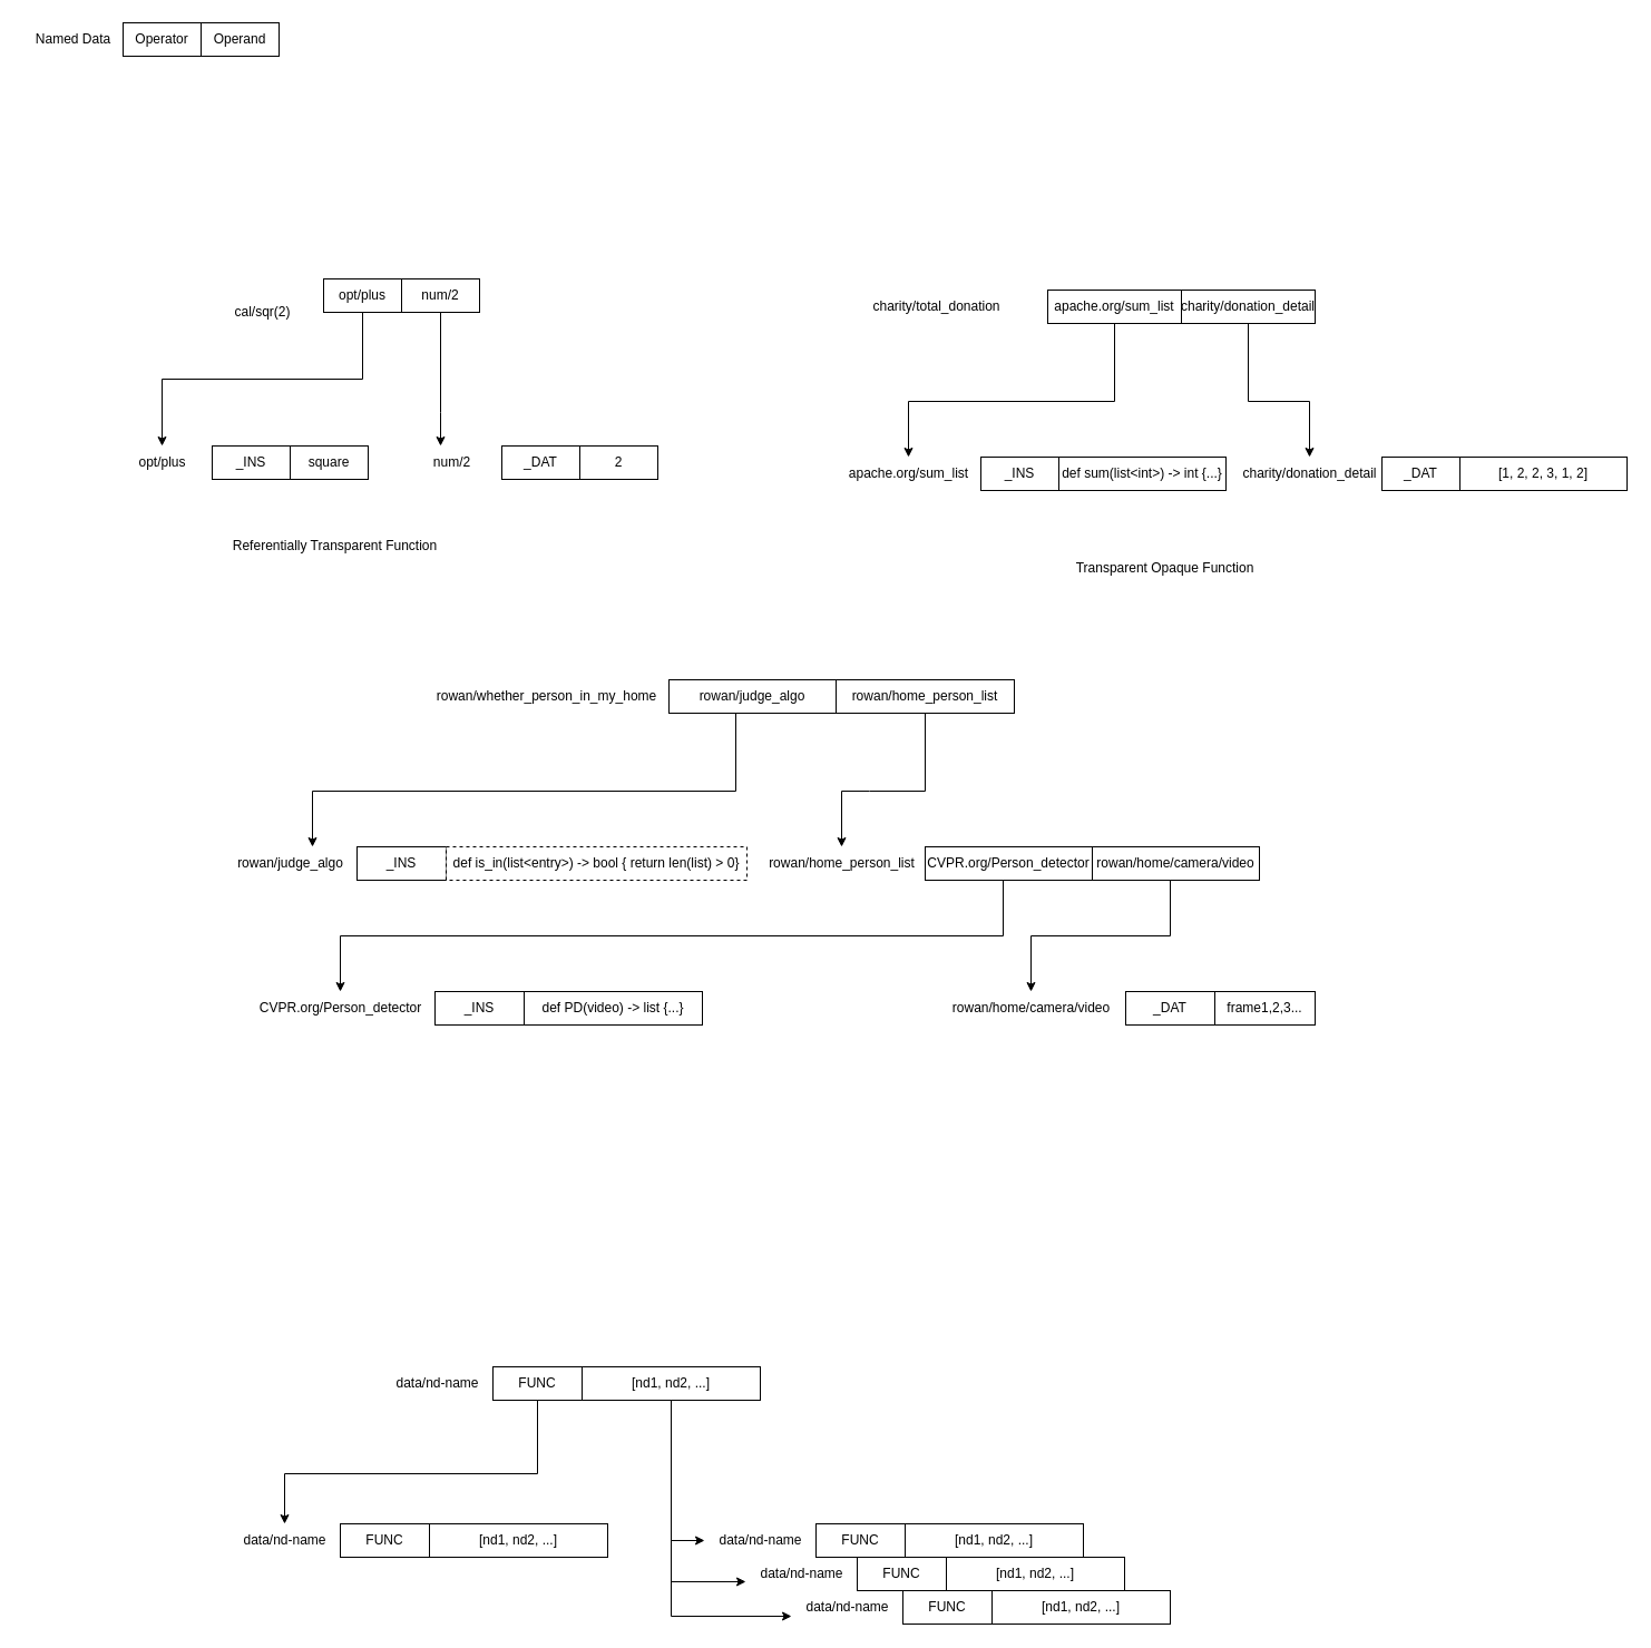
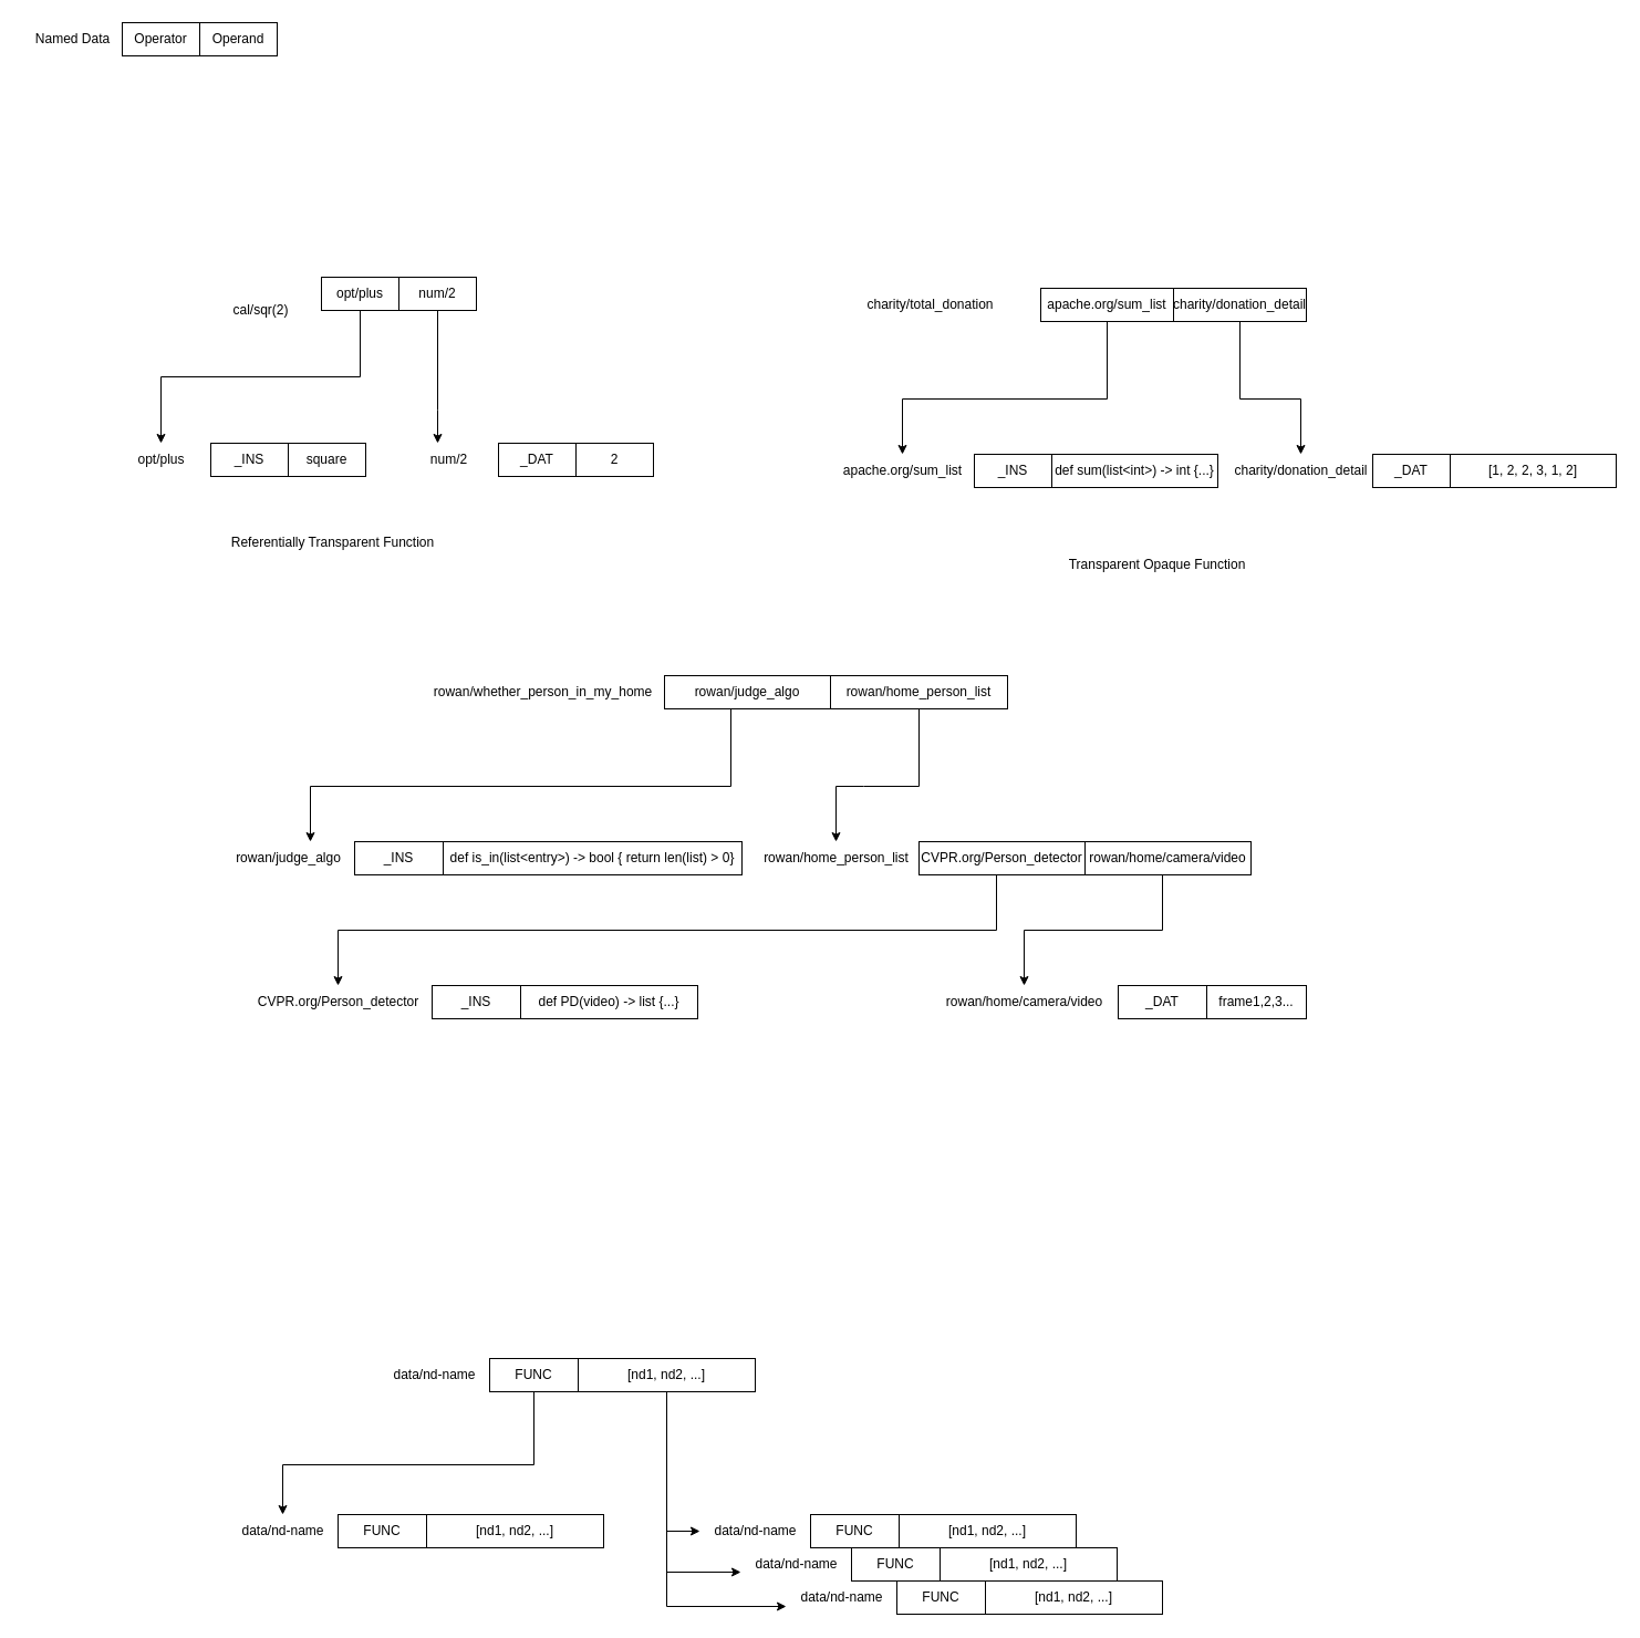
- <mxCell id="41" value="def is_in(list&amp;lt;entry&amp;gt;) -&amp;gt; bool { return len(list) &amp;gt; 0}" style="rounded=0;whiteSpace=wrap;html=1;dashed=1;" parent="34" vertex="1"><mxGeometry x="200" y="150" width="270" height="30" as="geometry" /></mxCell>
+ <mxCell id="41" value="def is_in(list&amp;lt;entry&amp;gt;) -&amp;gt; bool { return len(list) &amp;gt; 0}" style="rounded=0;whiteSpace=wrap;html=1;" parent="34" vertex="1"><mxGeometry x="200" y="150" width="270" height="30" as="geometry" /></mxCell>
